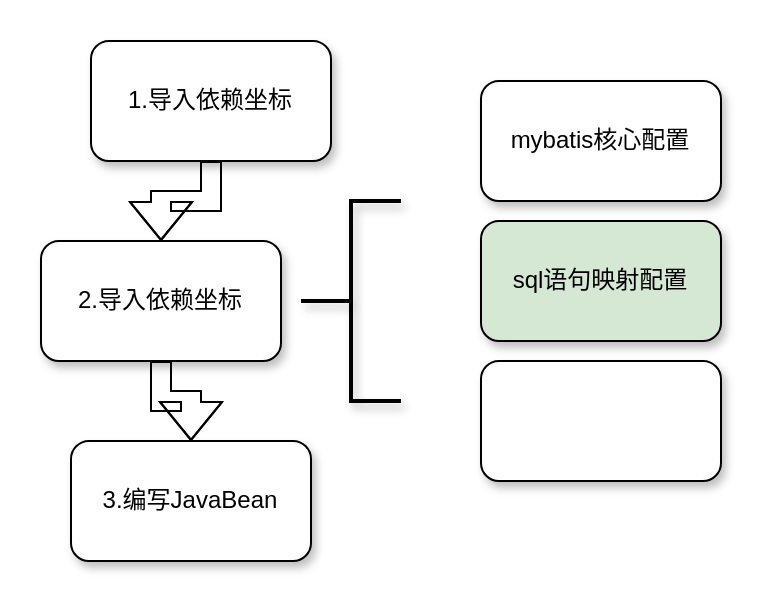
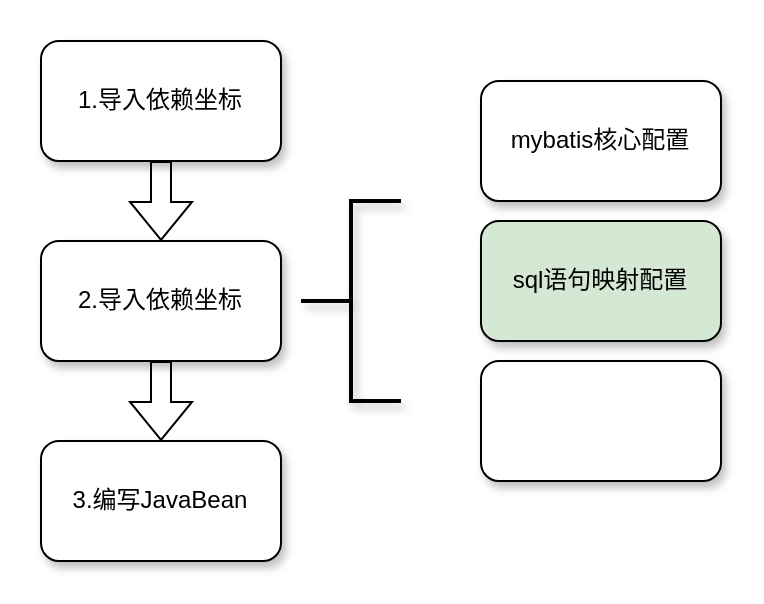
- <mxCell id="3" value="1.导入依赖坐标" style="rounded=1;whiteSpace=wrap;html=1;shadow=1;" vertex="1" parent="1"><mxGeometry x="45" y="20" width="120" height="60" as="geometry" /></mxCell>
+ <mxCell id="3" value="1.导入依赖坐标" style="rounded=1;whiteSpace=wrap;html=1;shadow=1;" vertex="1" parent="1"><mxGeometry x="20" y="20" width="120" height="60" as="geometry" /></mxCell>
- <mxCell id="6" value="3.编写JavaBean" style="rounded=1;whiteSpace=wrap;html=1;shadow=1;" vertex="1" parent="1"><mxGeometry x="35" y="220" width="120" height="60" as="geometry" /></mxCell>
+ <mxCell id="6" value="3.编写JavaBean" style="rounded=1;whiteSpace=wrap;html=1;shadow=1;" vertex="1" parent="1"><mxGeometry x="20" y="220" width="120" height="60" as="geometry" /></mxCell>
